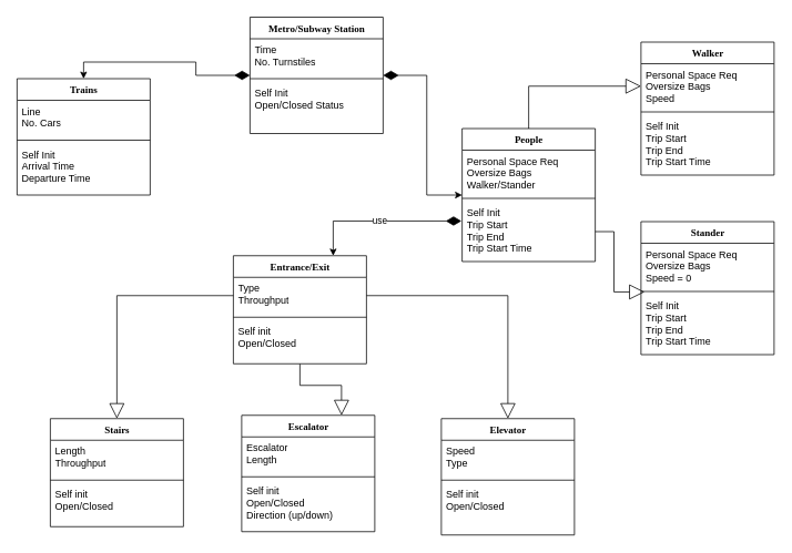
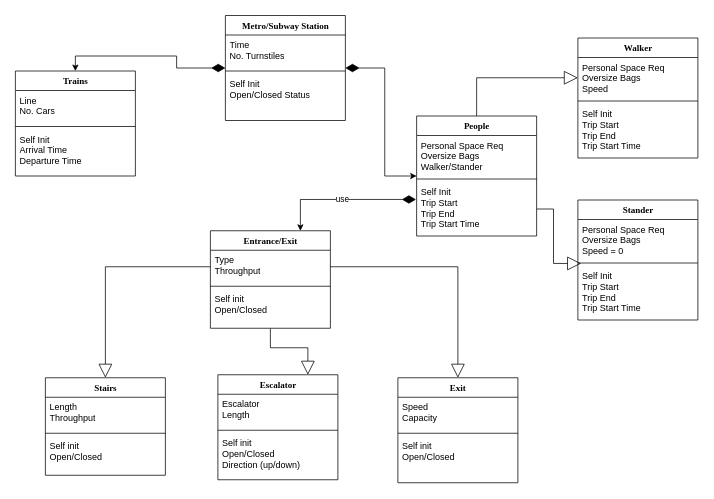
- <mxCell id="39" value="Elevator" style="swimlane;html=1;fontStyle=1;align=center;verticalAlign=top;childLayout=stackLayout;horizontal=1;startSize=26;horizontalStack=0;resizeParent=1;resizeLast=0;collapsible=1;marginBottom=0;swimlaneFillColor=#ffffff;rounded=0;shadow=0;comic=0;labelBackgroundColor=none;strokeColor=#000000;strokeWidth=1;fillColor=none;fontFamily=Verdana;fontSize=12;fontColor=#000000;" vertex="1" parent="1"><mxGeometry x="530" y="503" width="160" height="140" as="geometry" /></mxCell>
+ <mxCell id="39" value="Exit" style="swimlane;html=1;fontStyle=1;align=center;verticalAlign=top;childLayout=stackLayout;horizontal=1;startSize=26;horizontalStack=0;resizeParent=1;resizeLast=0;collapsible=1;marginBottom=0;swimlaneFillColor=#ffffff;rounded=0;shadow=0;comic=0;labelBackgroundColor=none;strokeColor=#000000;strokeWidth=1;fillColor=none;fontFamily=Verdana;fontSize=12;fontColor=#000000;" vertex="1" parent="1"><mxGeometry x="530" y="503" width="160" height="140" as="geometry" /></mxCell>
- <mxCell id="40" value="Speed&lt;br&gt;Type" style="text;html=1;strokeColor=none;fillColor=none;align=left;verticalAlign=top;spacingLeft=4;spacingRight=4;whiteSpace=wrap;overflow=hidden;rotatable=0;points=[[0,0.5],[1,0.5]];portConstraint=eastwest;" vertex="1" parent="39"><mxGeometry y="26" width="160" height="44" as="geometry" /></mxCell>
+ <mxCell id="40" value="Speed&lt;br&gt;Capacity" style="text;html=1;strokeColor=none;fillColor=none;align=left;verticalAlign=top;spacingLeft=4;spacingRight=4;whiteSpace=wrap;overflow=hidden;rotatable=0;points=[[0,0.5],[1,0.5]];portConstraint=eastwest;" vertex="1" parent="39"><mxGeometry y="26" width="160" height="44" as="geometry" /></mxCell>
